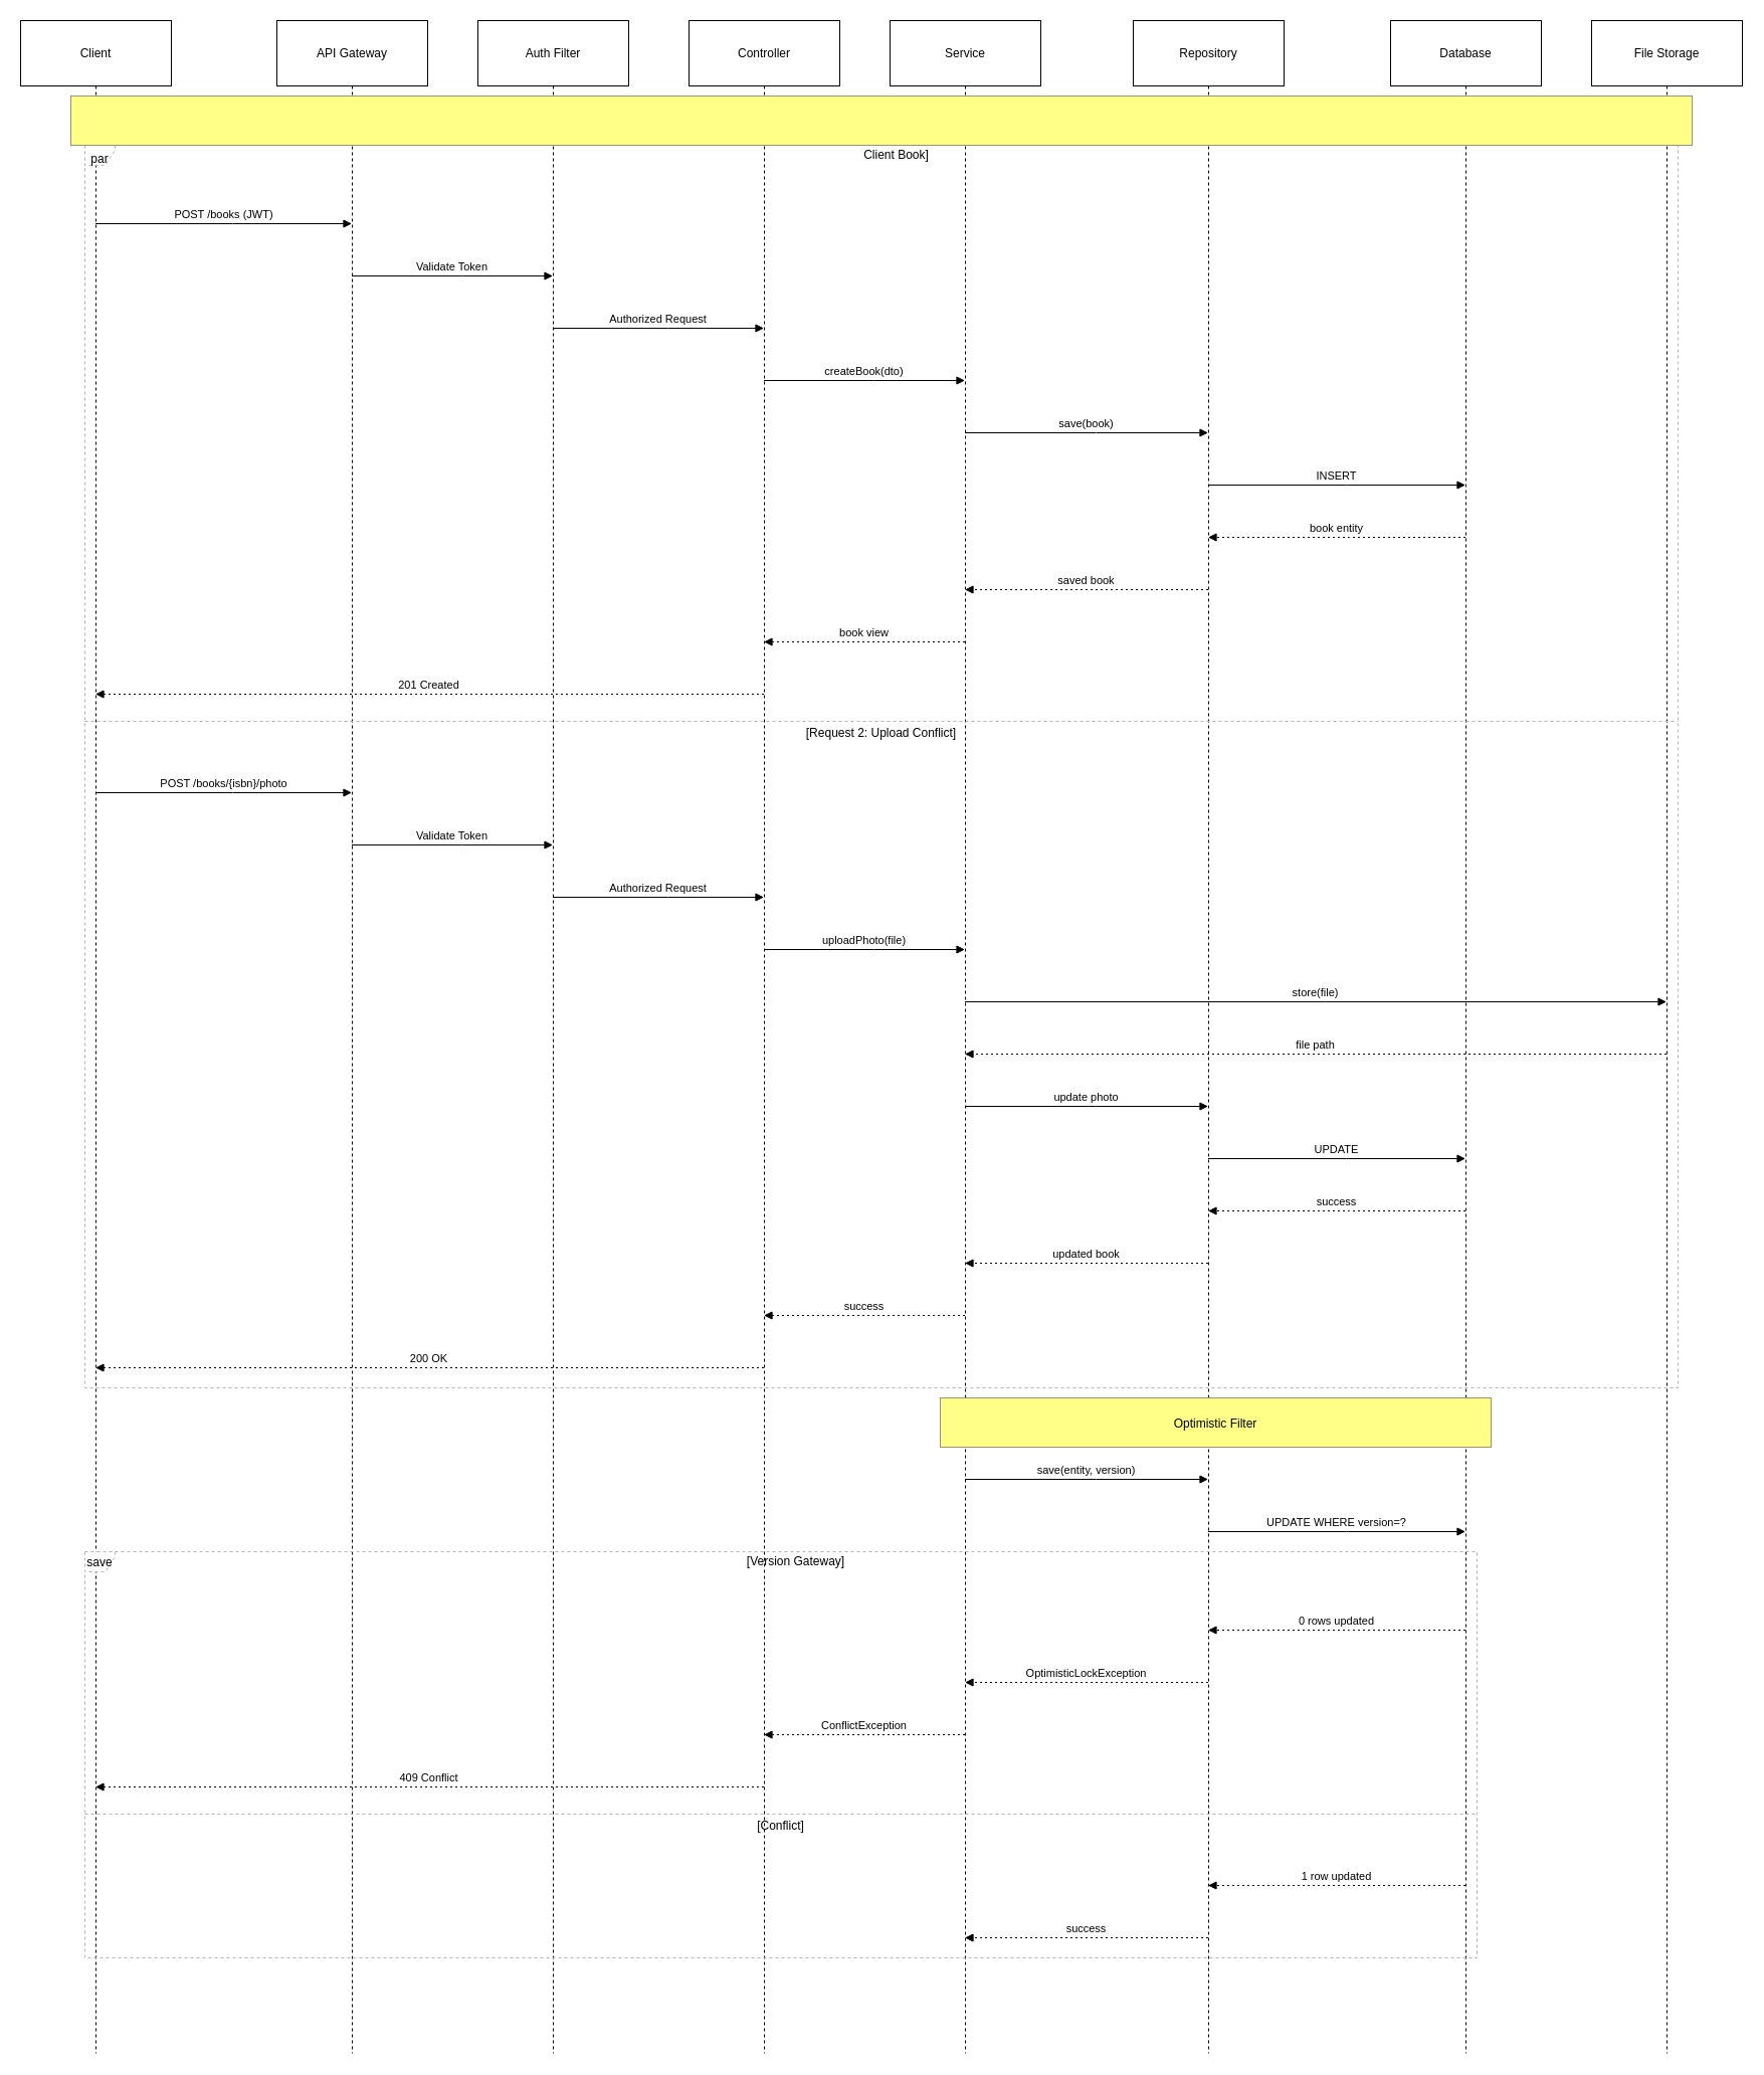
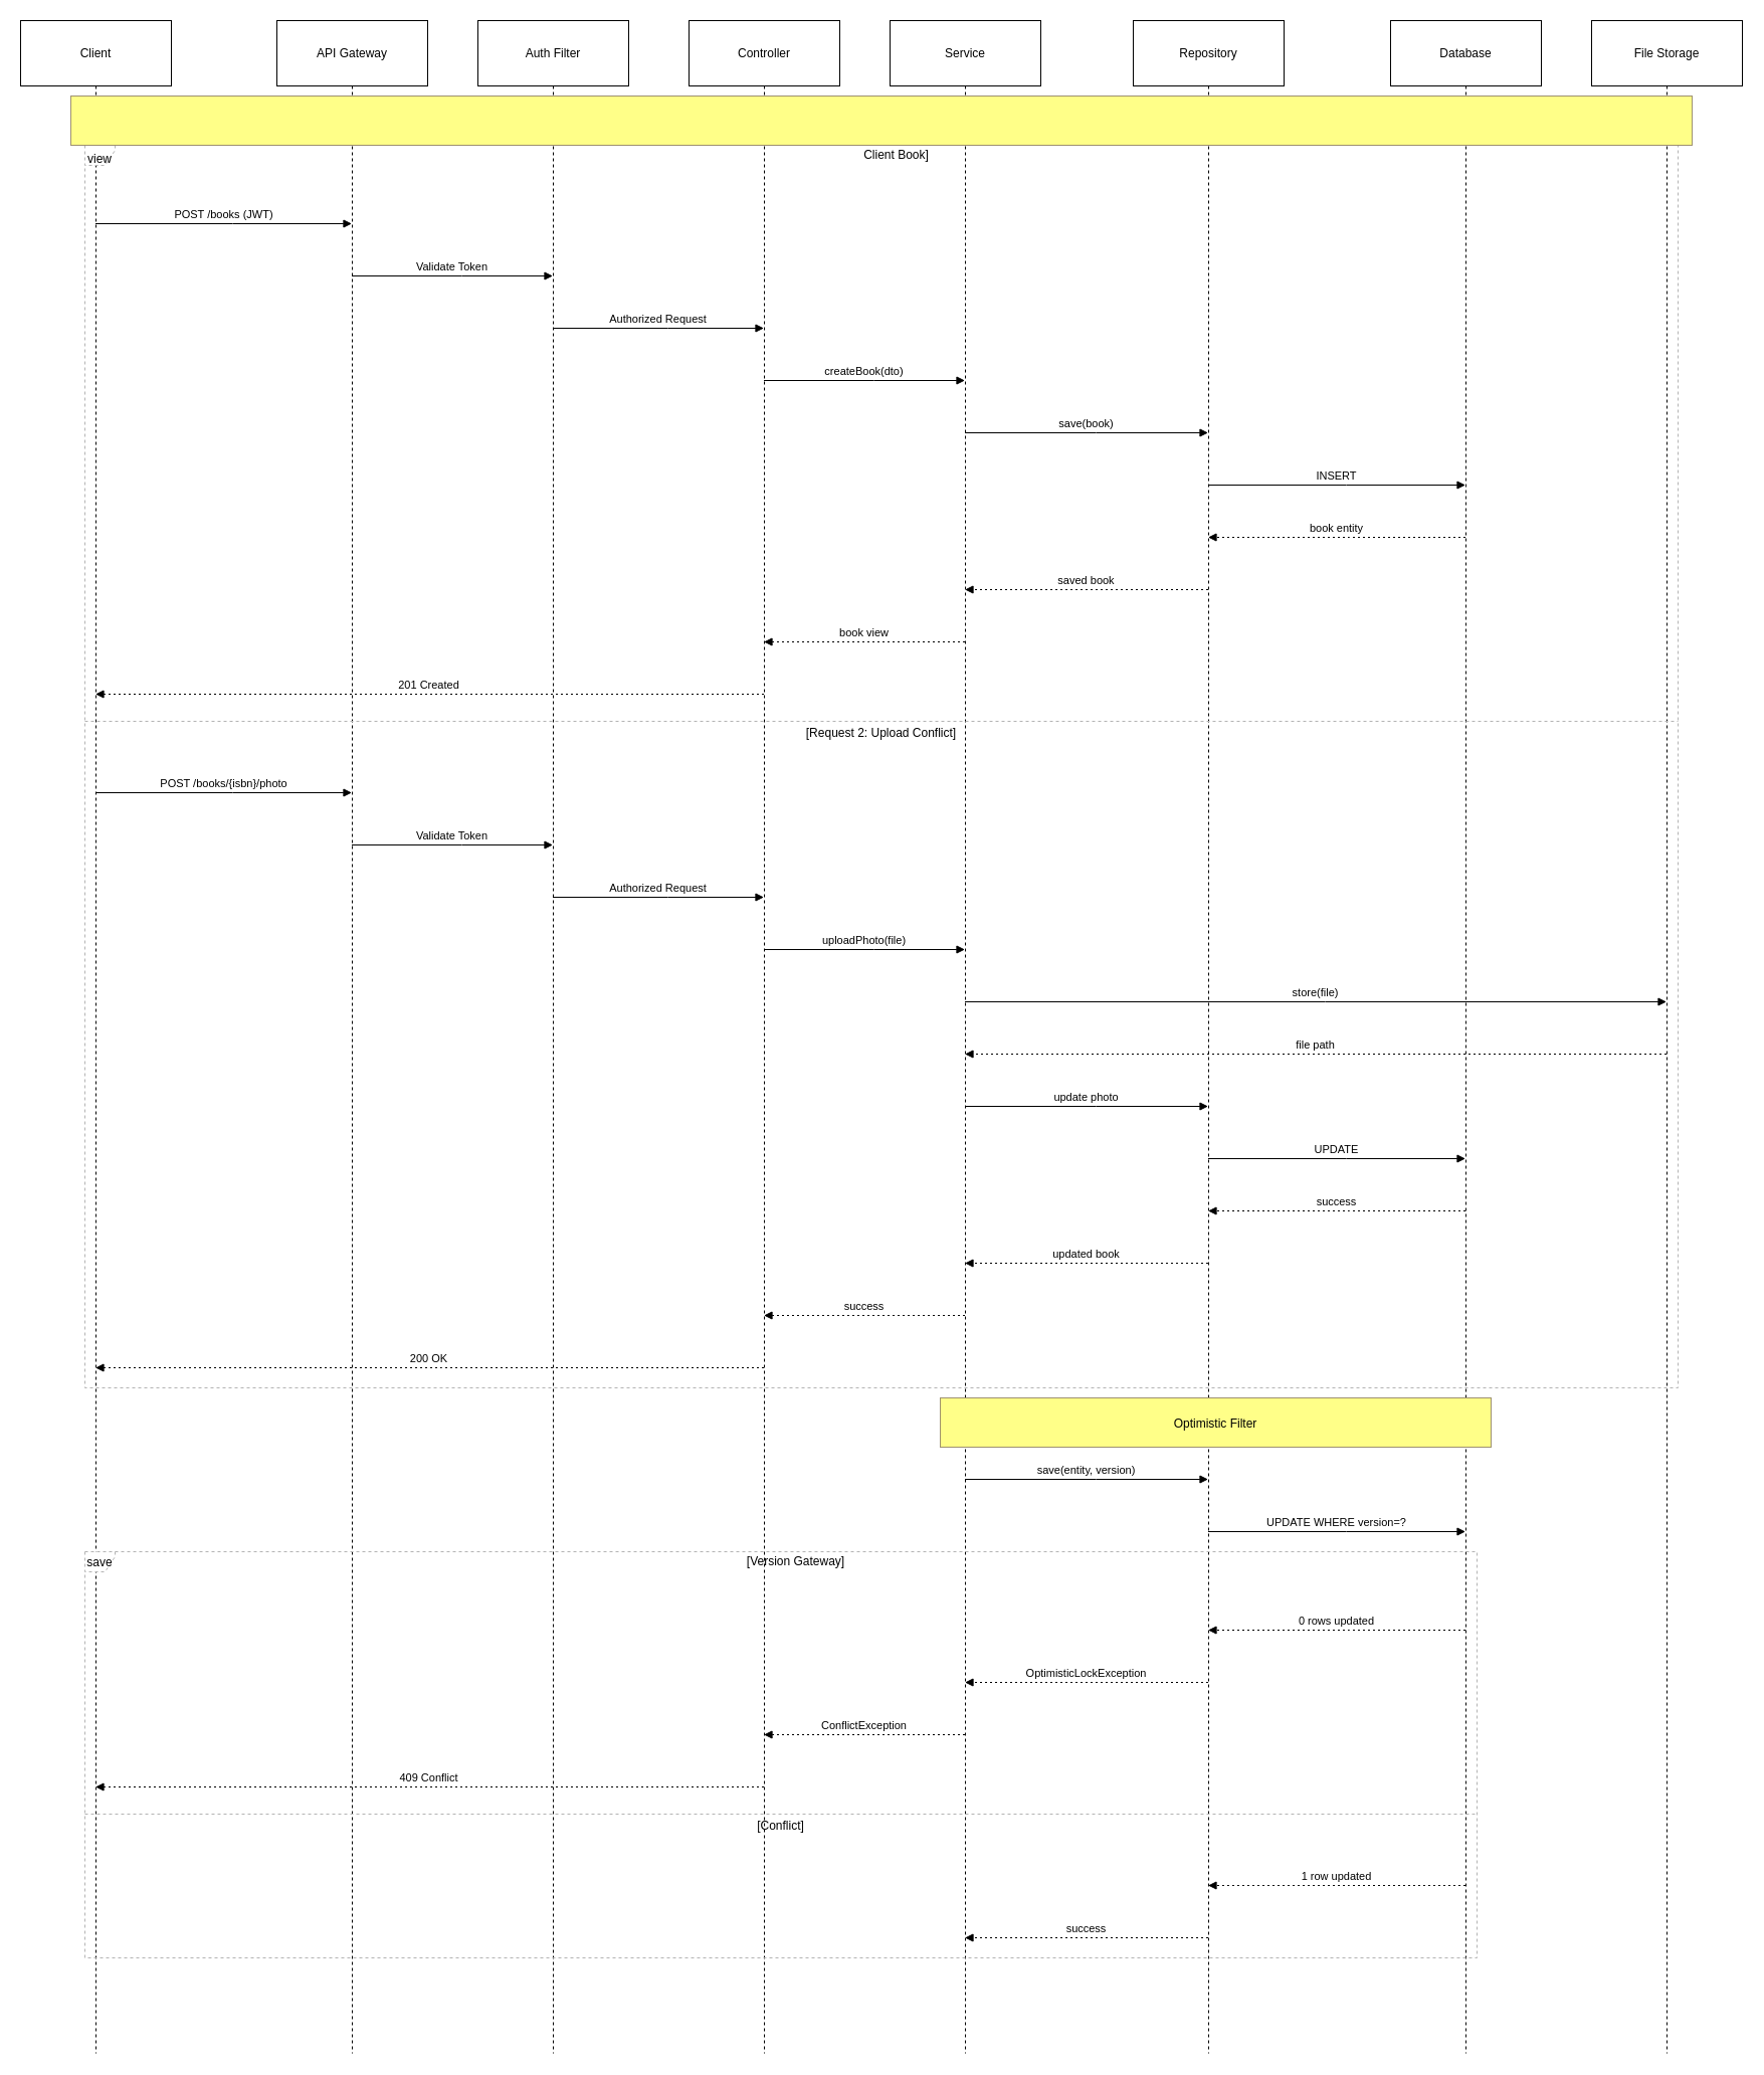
- <mxCell id="10" value="par" style="shape=umlFrame;dashed=1;pointerEvents=0;dropTarget=0;strokeColor=#B3B3B3;height=20;width=30;align=center;verticalAlign=top;" parent="1" vertex="1"><mxGeometry x="84" y="144" width="1585" height="1236" as="geometry" /></mxCell>
+ <mxCell id="10" value="view" style="shape=umlFrame;dashed=1;pointerEvents=0;dropTarget=0;strokeColor=#B3B3B3;height=20;width=30;align=center;verticalAlign=top;" parent="1" vertex="1"><mxGeometry x="84" y="144" width="1585" height="1236" as="geometry" /></mxCell>
